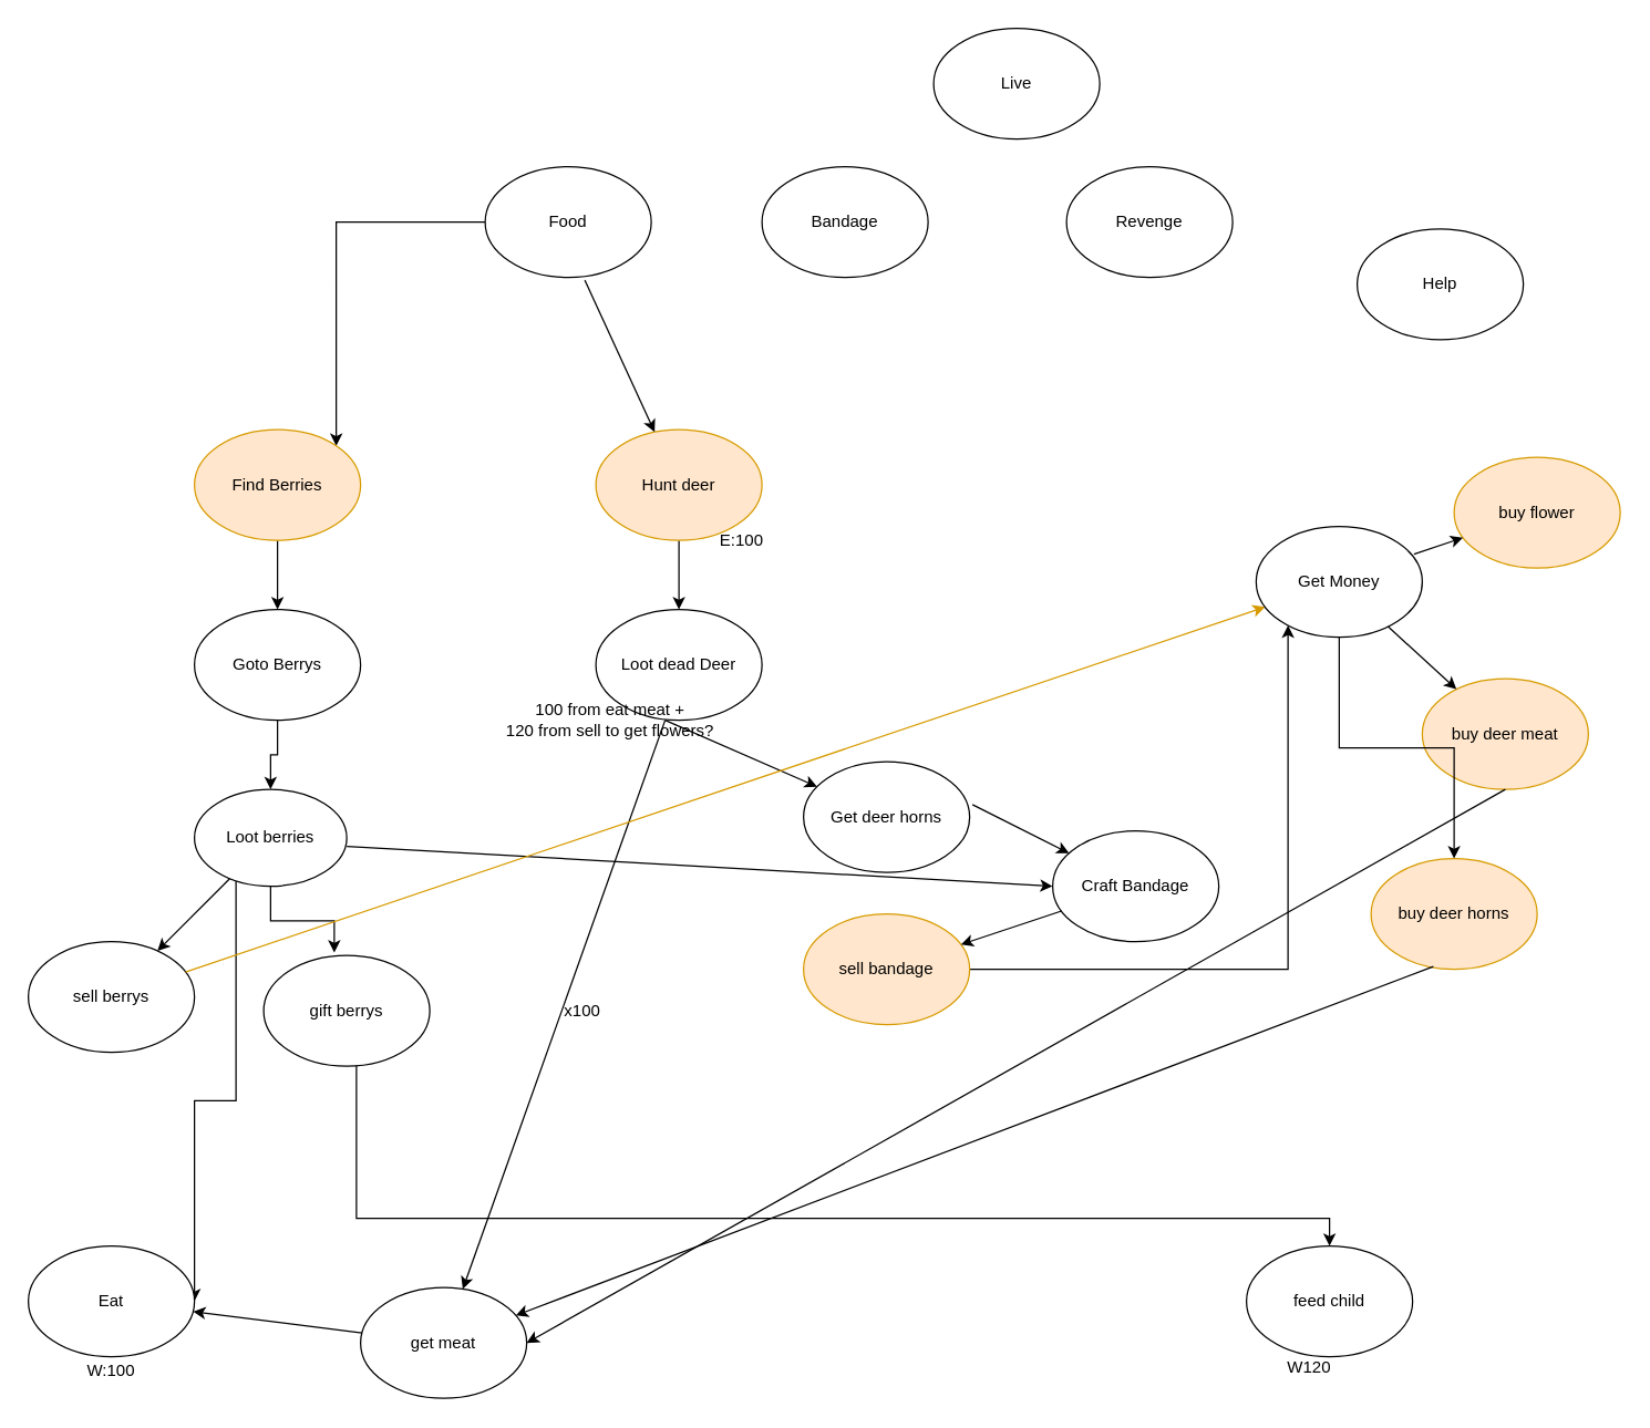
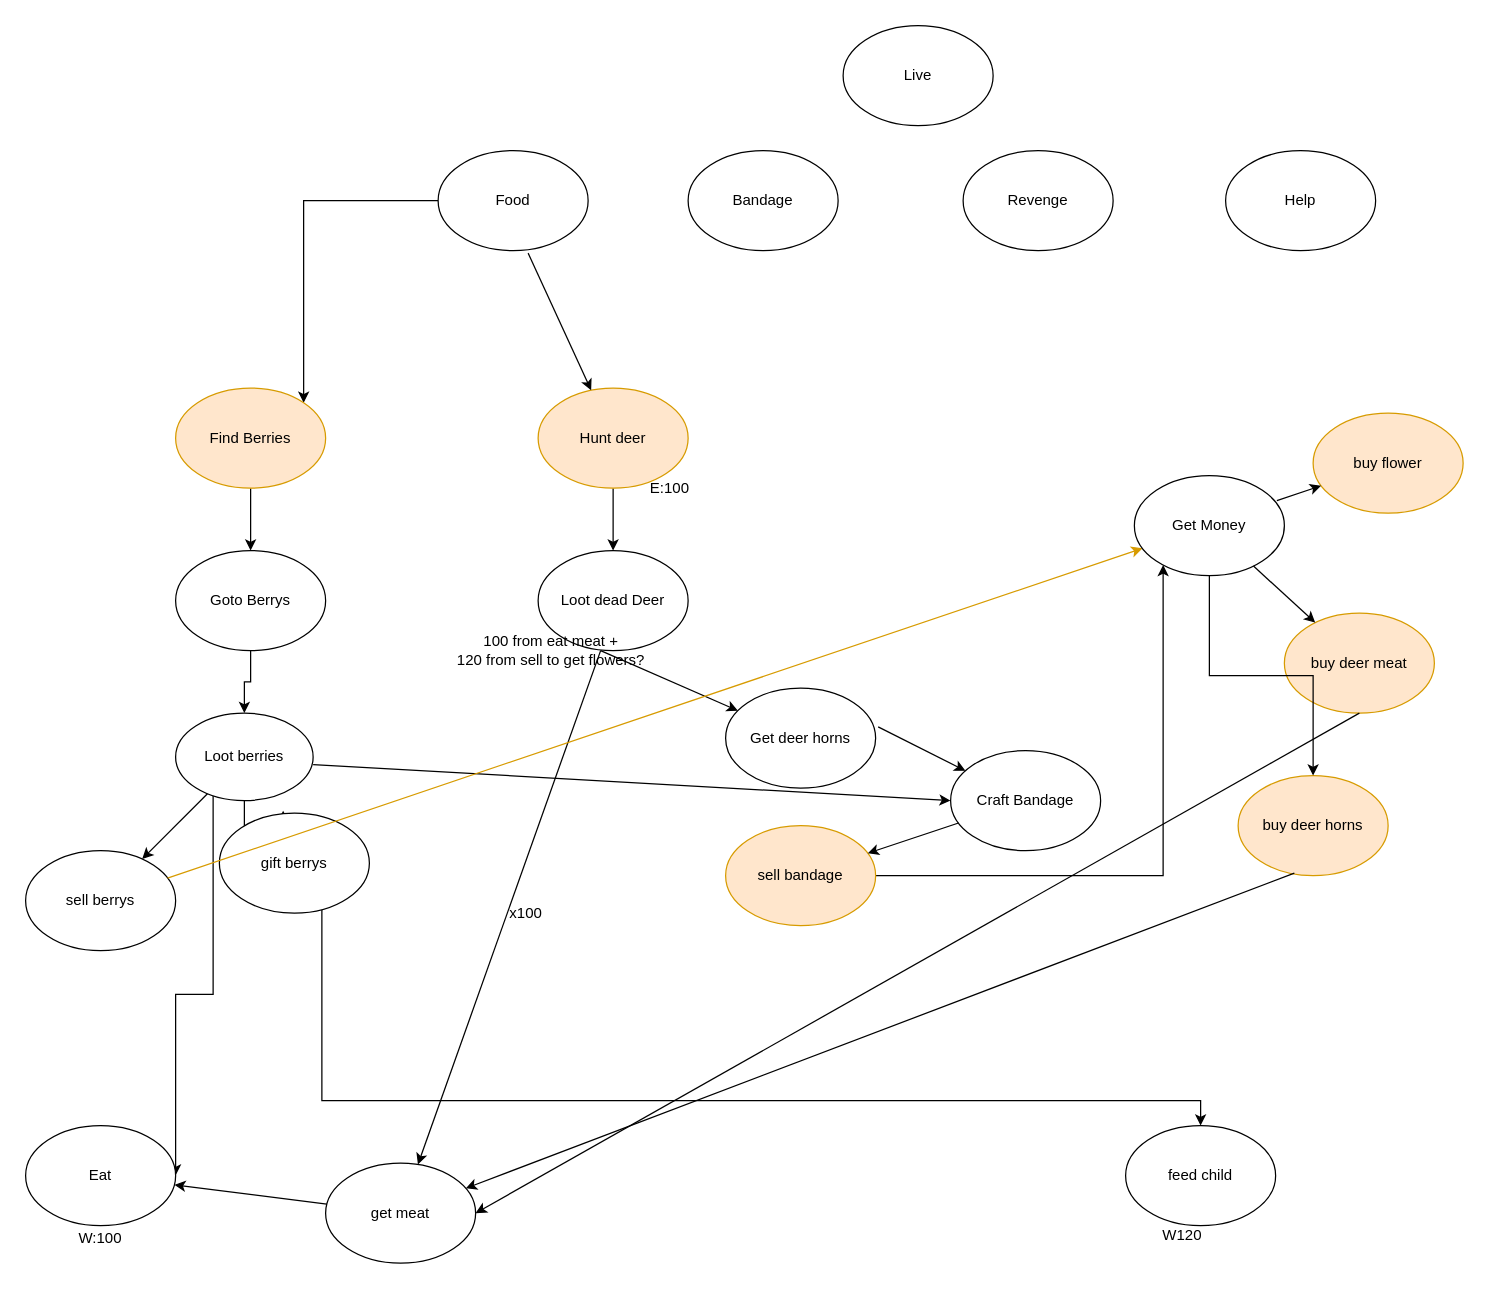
- <mxCell id="7" value="Help" style="ellipse;whiteSpace=wrap;html=1;" vertex="1" parent="1"><mxGeometry x="980" y="165" width="120" height="80" as="geometry" /></mxCell>
+ <mxCell id="7" value="Help" style="ellipse;whiteSpace=wrap;html=1;" vertex="1" parent="1"><mxGeometry x="980" y="120" width="120" height="80" as="geometry" /></mxCell>
- <mxCell id="20" value="gift berrys" style="ellipse;whiteSpace=wrap;html=1;" vertex="1" parent="1"><mxGeometry x="190" y="690" width="120" height="80" as="geometry" /></mxCell>
+ <mxCell id="20" value="gift berrys" style="ellipse;whiteSpace=wrap;html=1;" vertex="1" parent="1"><mxGeometry x="175" y="650" width="120" height="80" as="geometry" /></mxCell>
